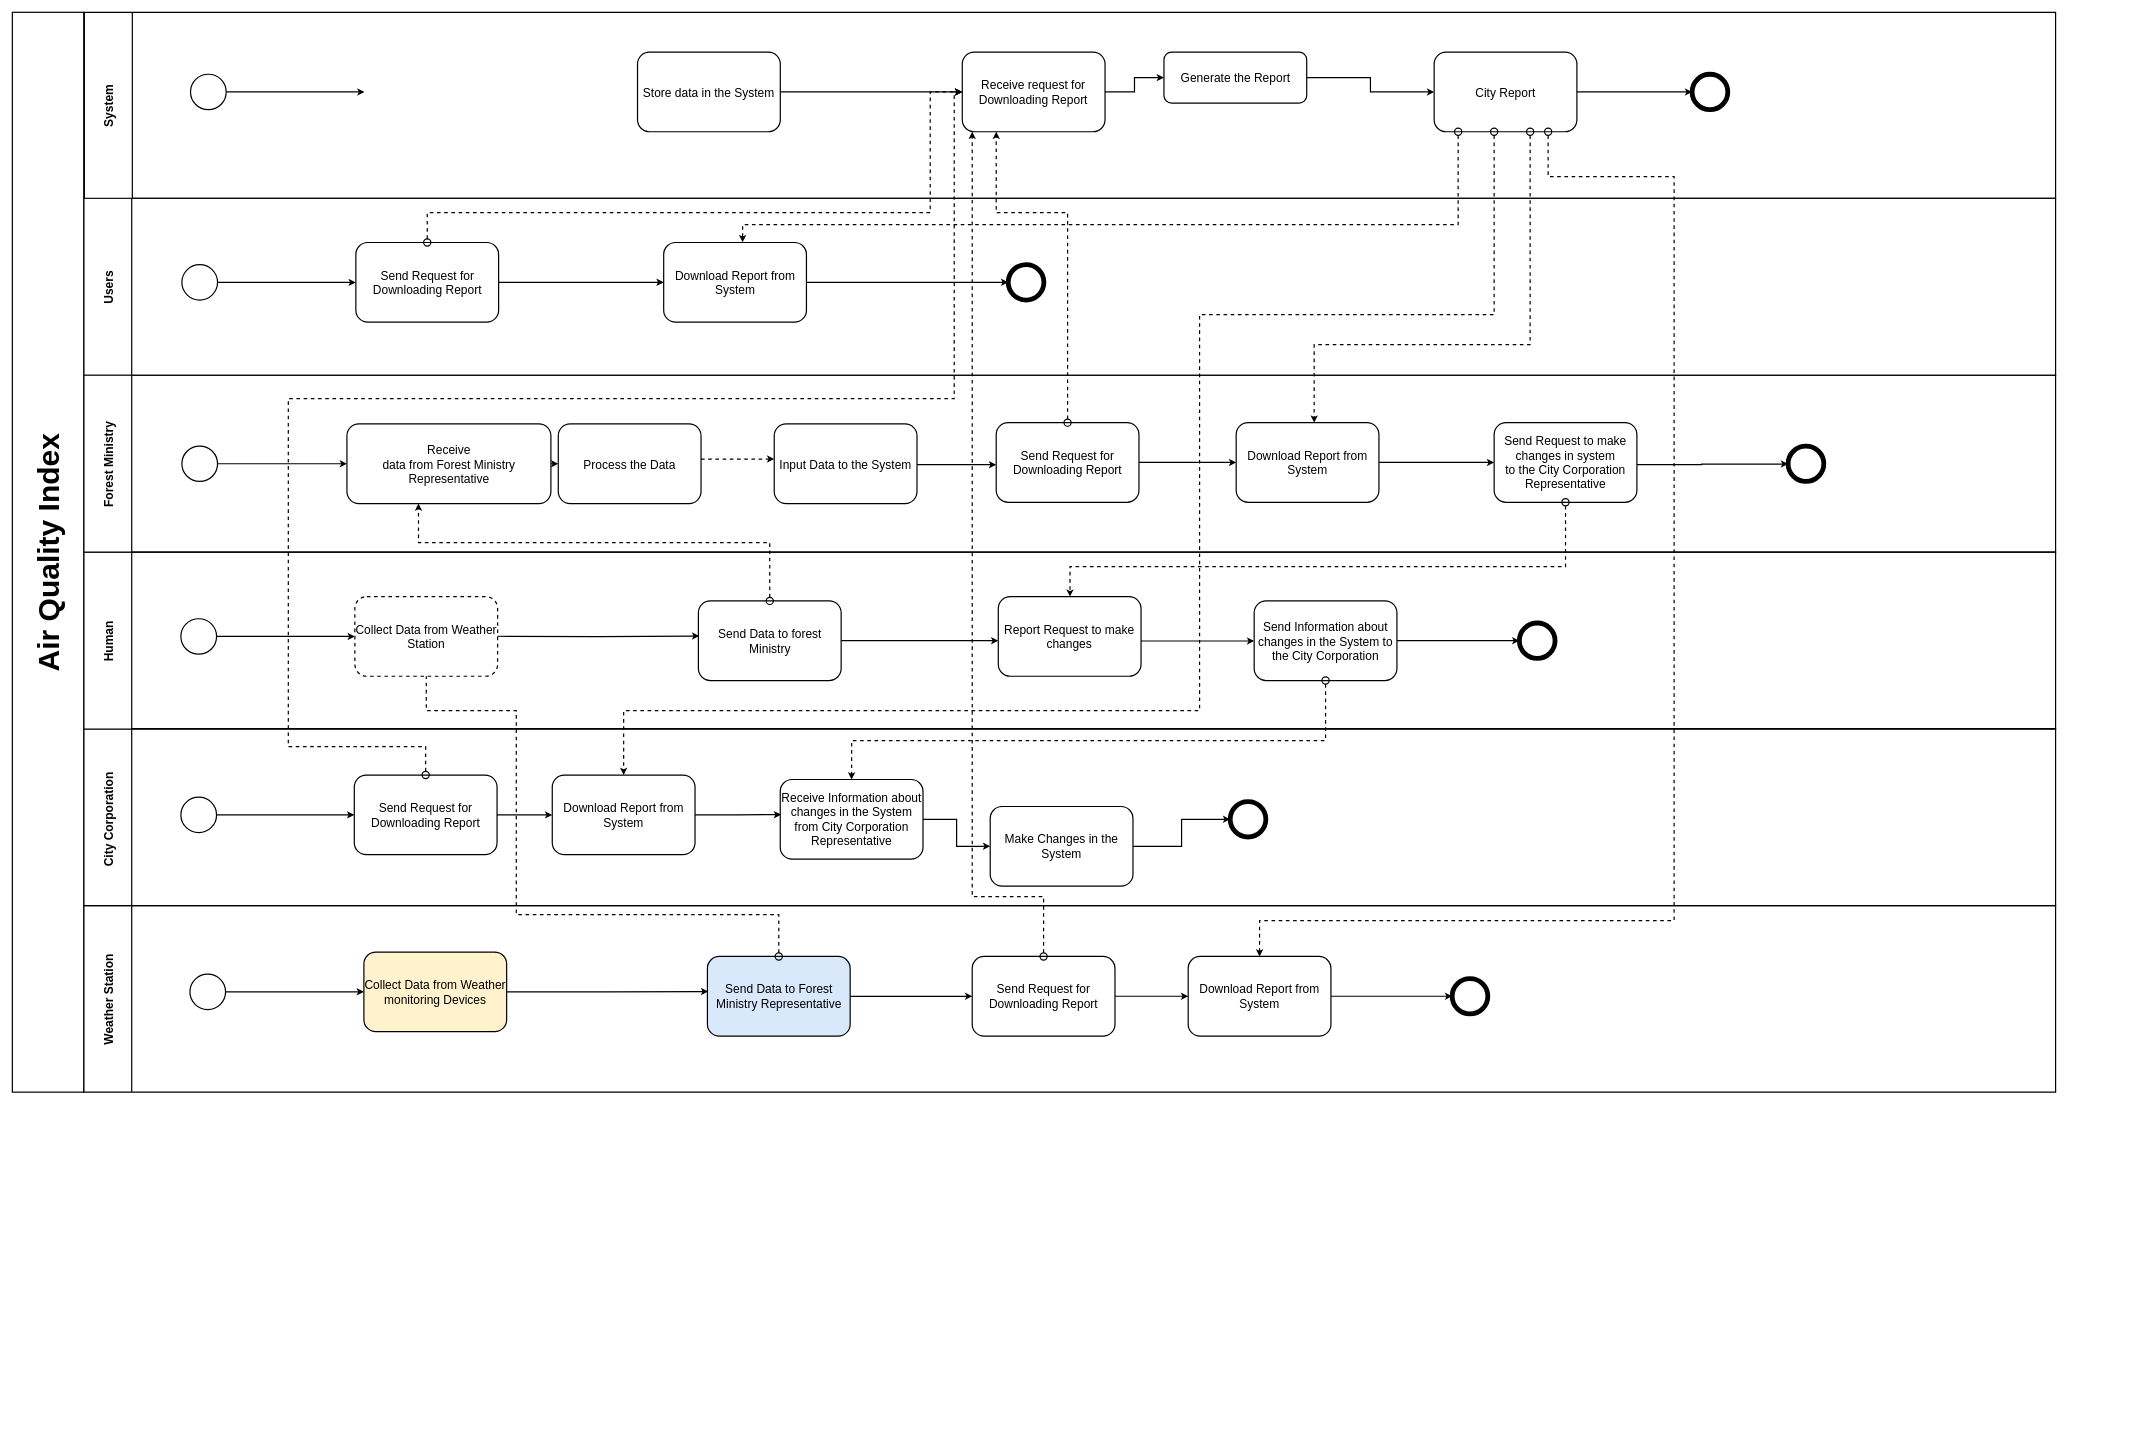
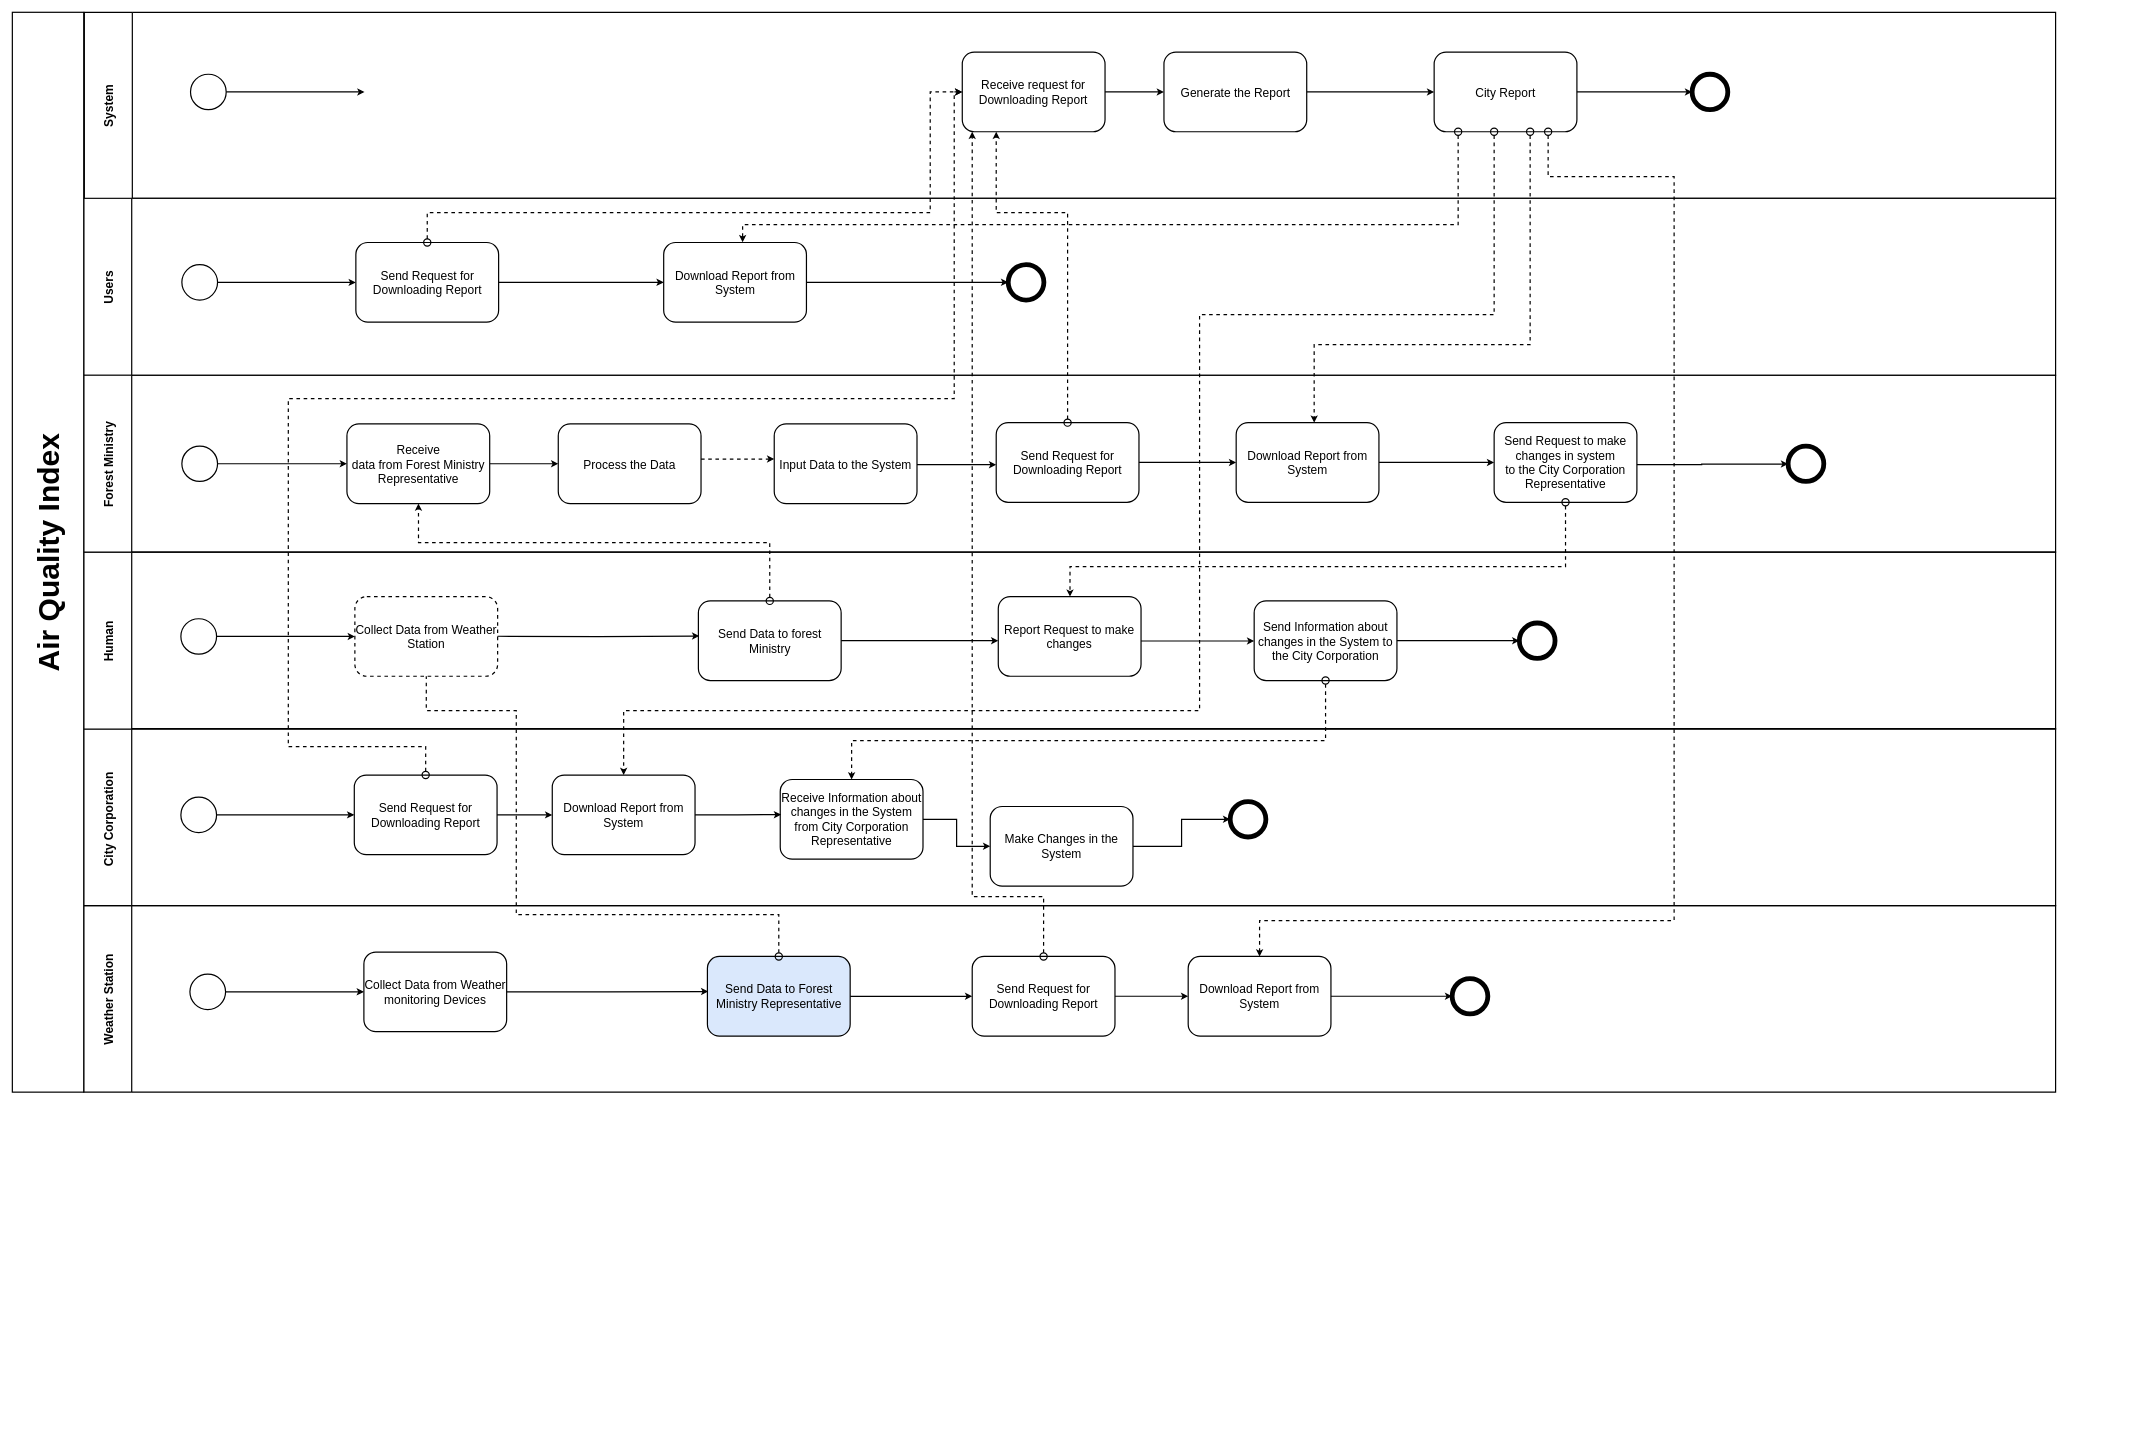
- <mxCell id="78" value="&lt;span style=&quot;font-size: 20px;&quot;&gt;Generate the Report&lt;/span&gt;" style="rounded=1;whiteSpace=wrap;html=1;strokeWidth=2;" vertex="1" parent="70"><mxGeometry x="1799.619" y="66.375" width="237.966" height="85" as="geometry" /></mxCell>
+ <mxCell id="78" value="&lt;span style=&quot;font-size: 20px;&quot;&gt;Generate the Report&lt;/span&gt;" style="rounded=1;whiteSpace=wrap;html=1;strokeWidth=2;" vertex="1" parent="70"><mxGeometry x="1799.619" y="66.375" width="237.966" height="132.75" as="geometry" /></mxCell>
- <mxCell id="74" value="&lt;font style=&quot;font-size: 20px;&quot;&gt;Store data in the System&lt;/font&gt;" style="rounded=1;whiteSpace=wrap;html=1;strokeWidth=2;" vertex="1" parent="70"><mxGeometry x="922.119" y="66.375" width="237.966" height="132.75" as="geometry" /></mxCell>
- <mxCell id="79" style="edgeStyle=orthogonalEdgeStyle;rounded=0;orthogonalLoop=1;jettySize=auto;html=1;exitX=1;exitY=0.5;exitDx=0;exitDy=0;strokeWidth=2;" edge="1" parent="70" source="74" target="76"><mxGeometry relative="1" as="geometry"><mxPoint x="1352.415" y="142.012" as="targetPoint" /></mxGeometry></mxCell>
- <mxCell id="59" value="&lt;span style=&quot;font-size: 20px;&quot;&gt;Receive&lt;br&gt;data from Forest Ministry Representative&lt;/span&gt;" style="rounded=1;whiteSpace=wrap;html=1;strokeWidth=2;" vertex="1" parent="52"><mxGeometry x="438.75" y="81.125" width="340" height="132.75" as="geometry" /></mxCell>
+ <mxCell id="59" value="&lt;span style=&quot;font-size: 20px;&quot;&gt;Receive&lt;br&gt;data from Forest Ministry Representative&lt;/span&gt;" style="rounded=1;whiteSpace=wrap;html=1;strokeWidth=2;" vertex="1" parent="52"><mxGeometry x="438.75" y="81.125" width="237.966" height="132.75" as="geometry" /></mxCell>
- <mxCell id="18" value="&lt;font style=&quot;font-size: 20px;&quot;&gt;Collect Data from Weather monitoring Devices&lt;/font&gt;" style="rounded=1;whiteSpace=wrap;html=1;strokeWidth=2;fillColor=#fff2cc;" vertex="1" parent="14"><mxGeometry x="467.008" y="77.438" width="237.966" height="132.75" as="geometry" /></mxCell>
+ <mxCell id="18" value="&lt;font style=&quot;font-size: 20px;&quot;&gt;Collect Data from Weather monitoring Devices&lt;/font&gt;" style="rounded=1;whiteSpace=wrap;html=1;strokeWidth=2;" vertex="1" parent="14"><mxGeometry x="467.008" y="77.438" width="237.966" height="132.75" as="geometry" /></mxCell>
